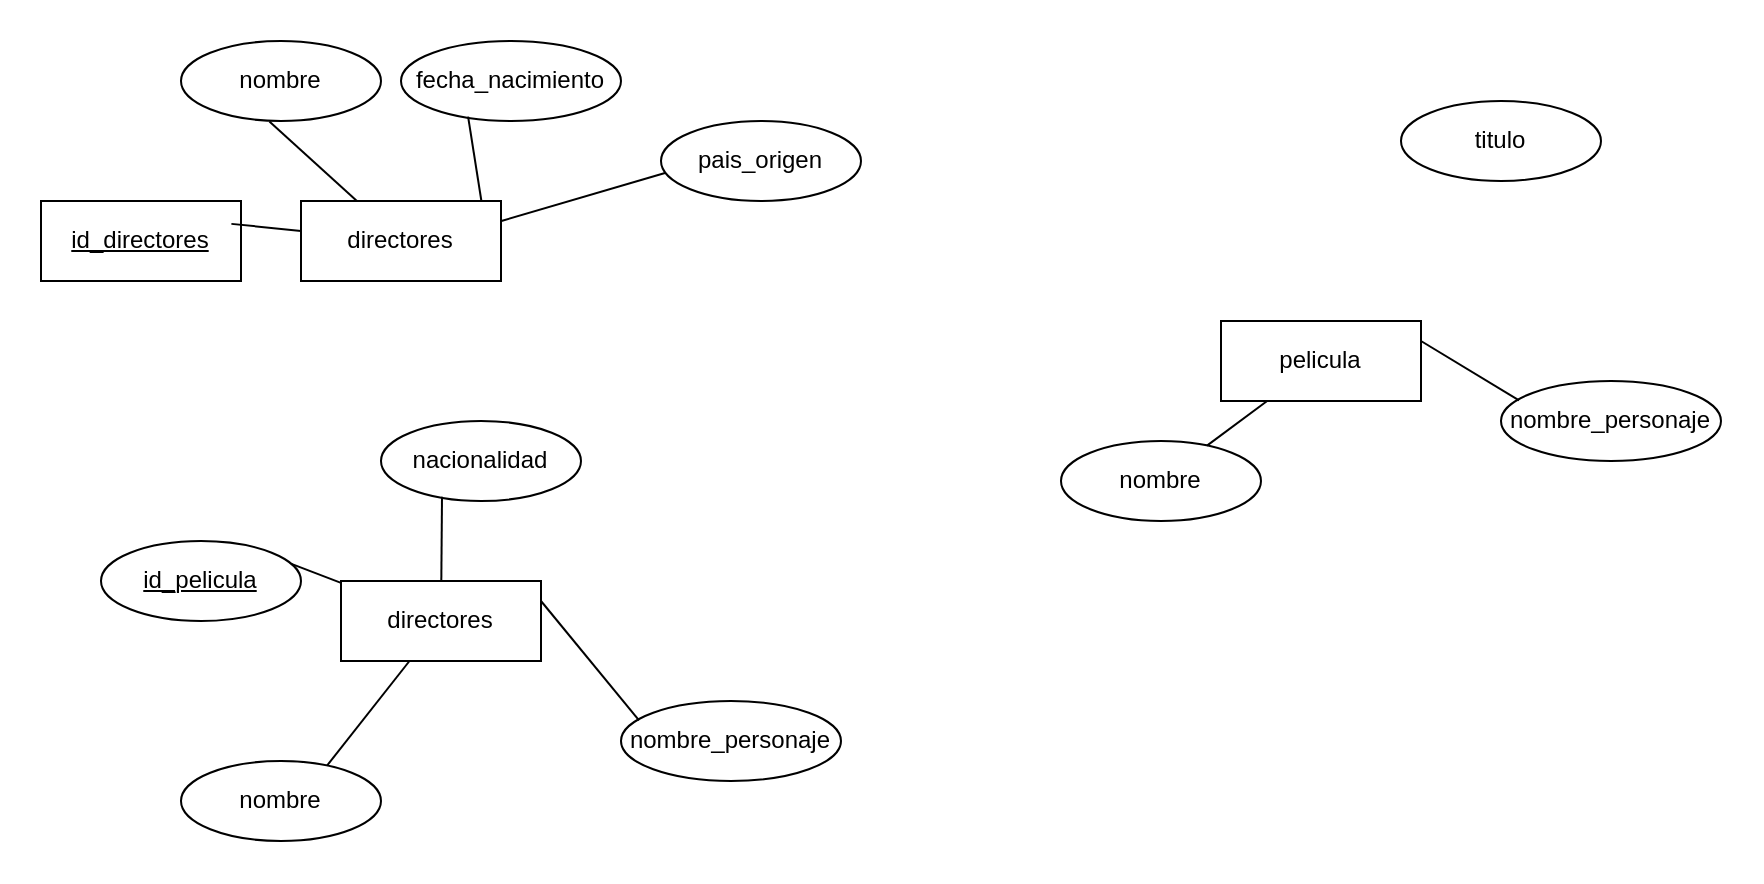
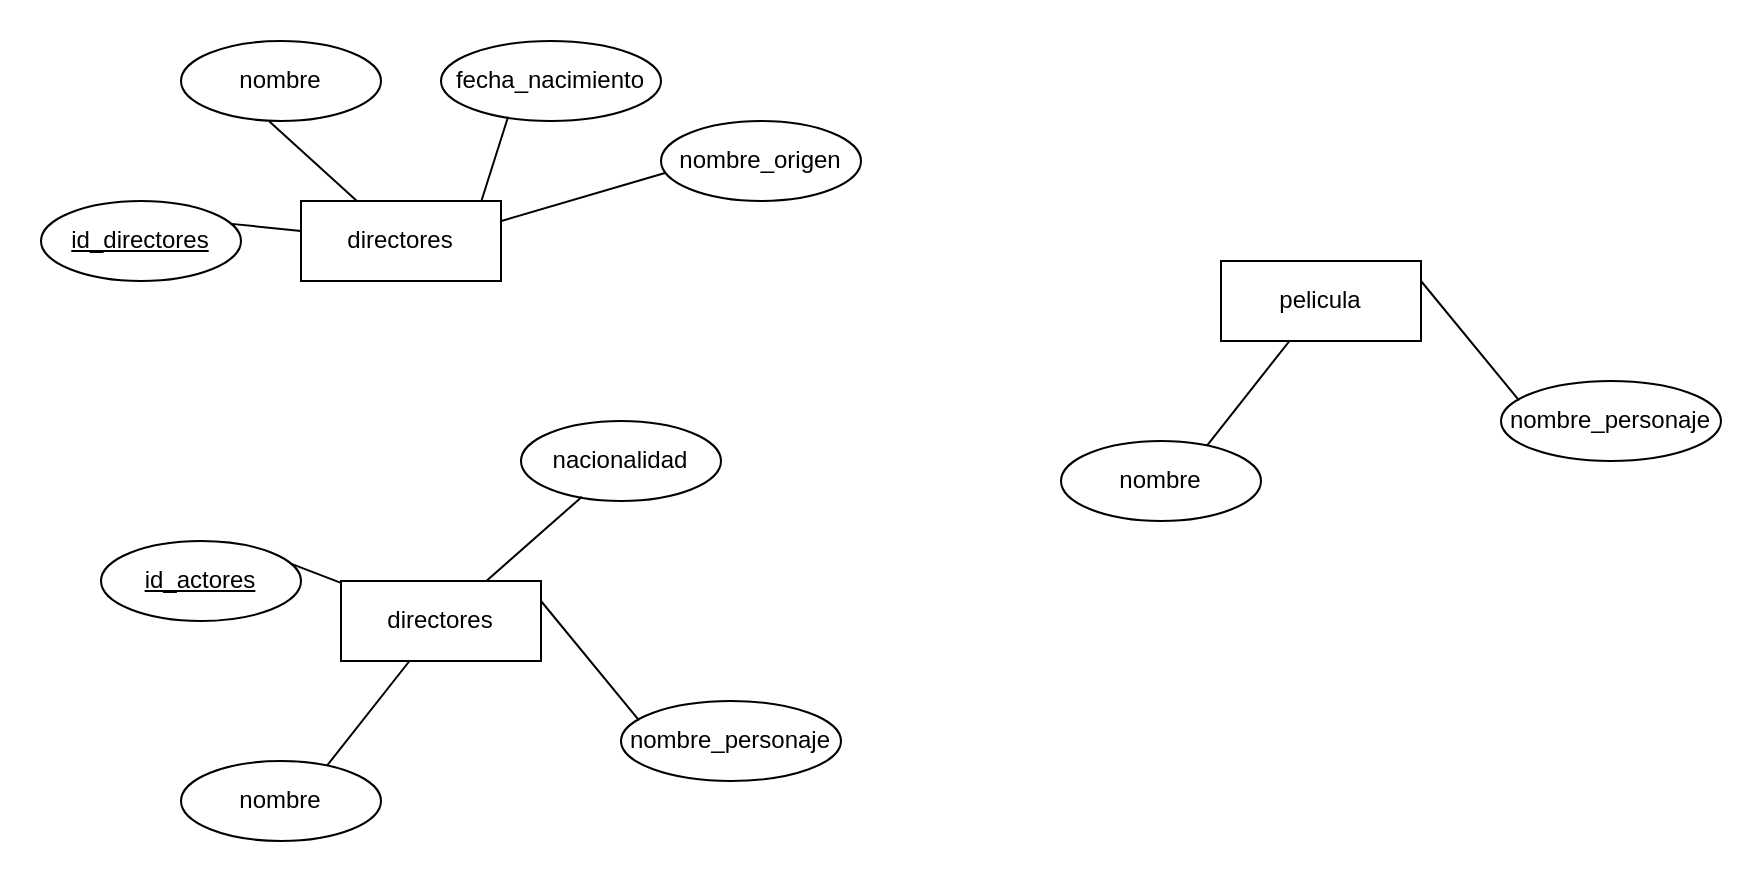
- <mxCell id="5" value="fecha_nacimiento" style="ellipse;whiteSpace=wrap;html=1;align=center;" vertex="1" parent="1"><mxGeometry x="200" y="20" width="110" height="40" as="geometry" /></mxCell>
+ <mxCell id="5" value="fecha_nacimiento" style="ellipse;whiteSpace=wrap;html=1;align=center;" vertex="1" parent="1"><mxGeometry x="220" y="20" width="110" height="40" as="geometry" /></mxCell>
- <mxCell id="22" value="titulo" style="ellipse;whiteSpace=wrap;html=1;align=center;" vertex="1" parent="1"><mxGeometry x="700" y="50" width="100" height="40" as="geometry" /></mxCell>
- <mxCell id="6" value="pais_origen" style="ellipse;whiteSpace=wrap;html=1;align=center;" vertex="1" parent="1"><mxGeometry x="330" y="60" width="100" height="40" as="geometry" /></mxCell>
+ <mxCell id="6" value="nombre_origen" style="ellipse;whiteSpace=wrap;html=1;align=center;" vertex="1" parent="1"><mxGeometry x="330" y="60" width="100" height="40" as="geometry" /></mxCell>
- <mxCell id="3" value="id_directores" style="whiteSpace=wrap;html=1;align=center;fontStyle=4;rounded=0;" vertex="1" parent="1"><mxGeometry x="20" y="100" width="100" height="40" as="geometry" /></mxCell>
+ <mxCell id="3" value="id_directores" style="ellipse;whiteSpace=wrap;html=1;align=center;fontStyle=4;" vertex="1" parent="1"><mxGeometry x="20" y="100" width="100" height="40" as="geometry" /></mxCell>
- <mxCell id="20" value="pelicula" style="whiteSpace=wrap;html=1;align=center;" vertex="1" parent="1"><mxGeometry x="610" y="160" width="100" height="40" as="geometry" /></mxCell>
+ <mxCell id="20" value="pelicula" style="whiteSpace=wrap;html=1;align=center;" vertex="1" parent="1"><mxGeometry x="610" y="130" width="100" height="40" as="geometry" /></mxCell>
- <mxCell id="14" value="nacionalidad" style="ellipse;whiteSpace=wrap;html=1;align=center;" vertex="1" parent="1"><mxGeometry x="190" y="210" width="100" height="40" as="geometry" /></mxCell>
+ <mxCell id="14" value="nacionalidad" style="ellipse;whiteSpace=wrap;html=1;align=center;" vertex="1" parent="1"><mxGeometry x="260" y="210" width="100" height="40" as="geometry" /></mxCell>
- <mxCell id="12" value="id_pelicula" style="ellipse;whiteSpace=wrap;html=1;align=center;fontStyle=4;" vertex="1" parent="1"><mxGeometry x="50" y="270" width="100" height="40" as="geometry" /></mxCell>
+ <mxCell id="12" value="id_actores" style="ellipse;whiteSpace=wrap;html=1;align=center;fontStyle=4;" vertex="1" parent="1"><mxGeometry x="50" y="270" width="100" height="40" as="geometry" /></mxCell>
